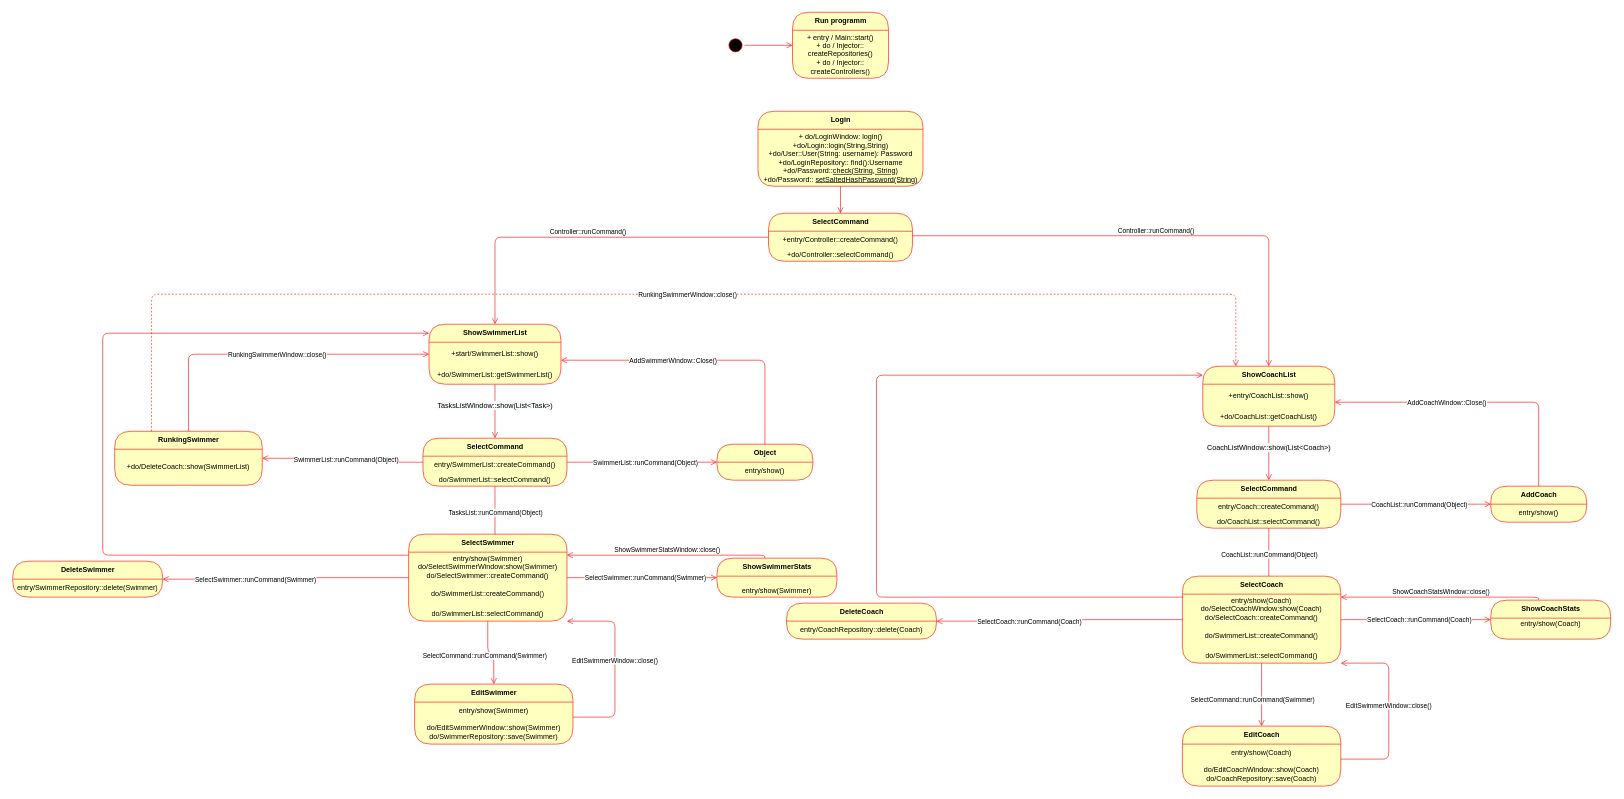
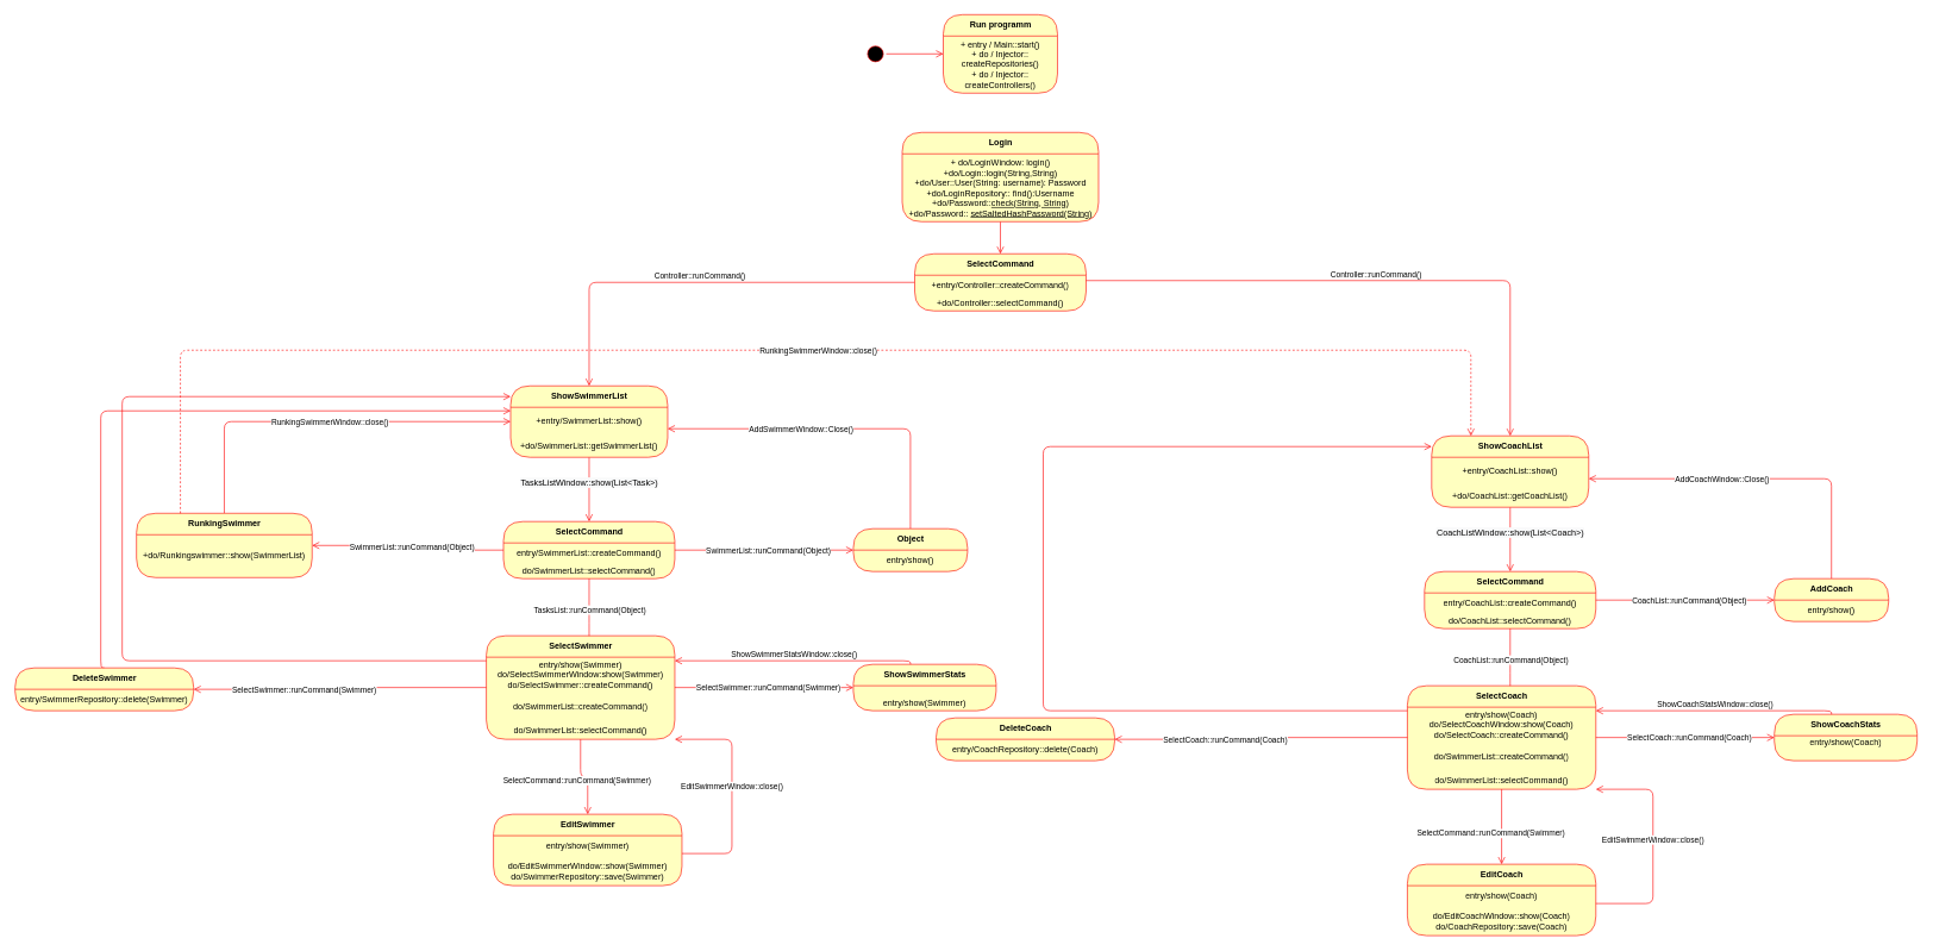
+ <mxCell id="56" value="" style="edgeStyle=orthogonalEdgeStyle;html=1;verticalAlign=bottom;endArrow=open;endSize=8;strokeColor=#ff0000;exitX=0.5;exitY=0;exitDx=0;exitDy=0;" parent="1" source="58" target="18" edge="1"><mxGeometry relative="1" as="geometry"><mxPoint x="724" y="600" as="targetPoint" /><mxPoint x="433.941" y="740" as="sourcePoint" /><Array as="points"><mxPoint x="140" y="575" /></Array></mxGeometry></mxCell>
- <mxCell id="19" value="+start/SwimmerList::show()" style="text;html=1;strokeColor=none;fillColor=none;align=center;verticalAlign=middle;spacingLeft=4;spacingRight=4;whiteSpace=wrap;overflow=hidden;rotatable=0;fontColor=#000000;" parent="18" vertex="1"><mxGeometry y="30" width="220" height="40" as="geometry" /></mxCell>
+ <mxCell id="19" value="+entry/SwimmerList::show()" style="text;html=1;strokeColor=none;fillColor=none;align=center;verticalAlign=middle;spacingLeft=4;spacingRight=4;whiteSpace=wrap;overflow=hidden;rotatable=0;fontColor=#000000;" parent="18" vertex="1"><mxGeometry y="30" width="220" height="40" as="geometry" /></mxCell>
- <mxCell id="29" value="+do/DeleteCoach::show(SwimmerList)" style="text;html=1;strokeColor=none;fillColor=none;align=center;verticalAlign=middle;spacingLeft=4;spacingRight=4;whiteSpace=wrap;overflow=hidden;rotatable=0;fontColor=#000000;" parent="28" vertex="1"><mxGeometry y="30" width="246" height="60" as="geometry" /></mxCell>
+ <mxCell id="29" value="+do/Runkingswimmer::show(SwimmerList)" style="text;html=1;strokeColor=none;fillColor=none;align=center;verticalAlign=middle;spacingLeft=4;spacingRight=4;whiteSpace=wrap;overflow=hidden;rotatable=0;fontColor=#000000;" parent="28" vertex="1"><mxGeometry y="30" width="246" height="60" as="geometry" /></mxCell>
- <mxCell id="68" value="entry/Coach::createCommand()" style="text;html=1;strokeColor=none;fillColor=none;align=center;verticalAlign=middle;spacingLeft=4;spacingRight=4;whiteSpace=wrap;overflow=hidden;rotatable=0;fontColor=#000000;" vertex="1" parent="67"><mxGeometry y="30" width="240" height="30" as="geometry" /></mxCell>
+ <mxCell id="68" value="entry/CoachList::createCommand()" style="text;html=1;strokeColor=none;fillColor=none;align=center;verticalAlign=middle;spacingLeft=4;spacingRight=4;whiteSpace=wrap;overflow=hidden;rotatable=0;fontColor=#000000;" vertex="1" parent="67"><mxGeometry y="30" width="240" height="30" as="geometry" /></mxCell>
